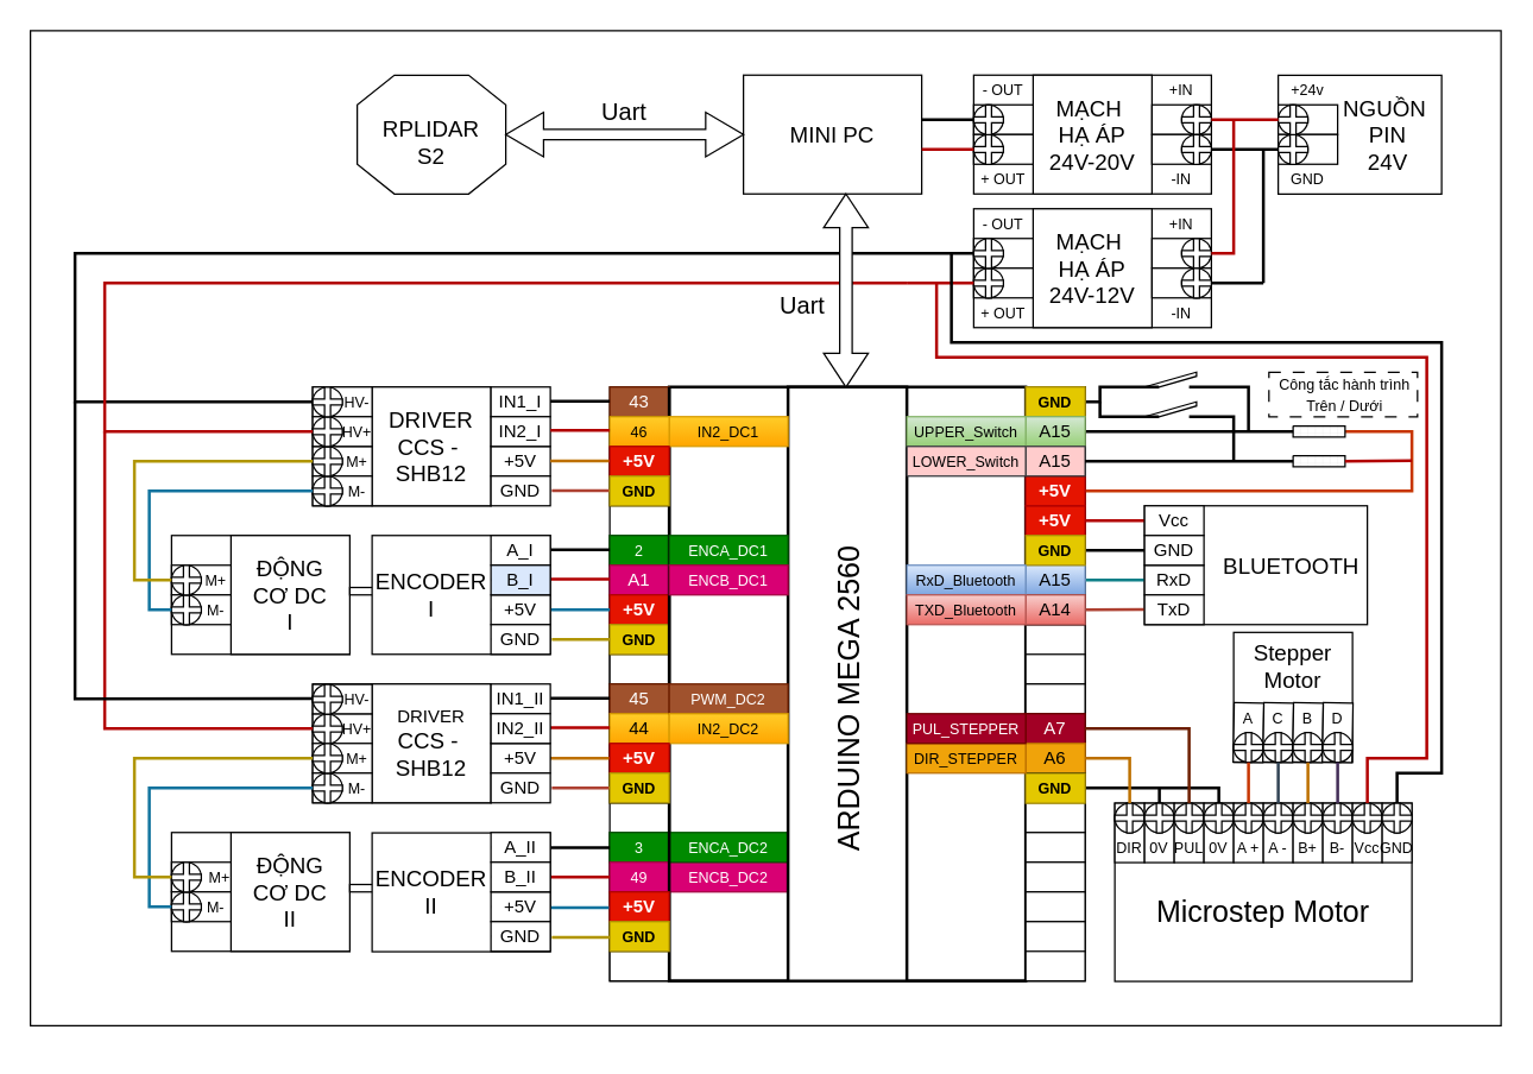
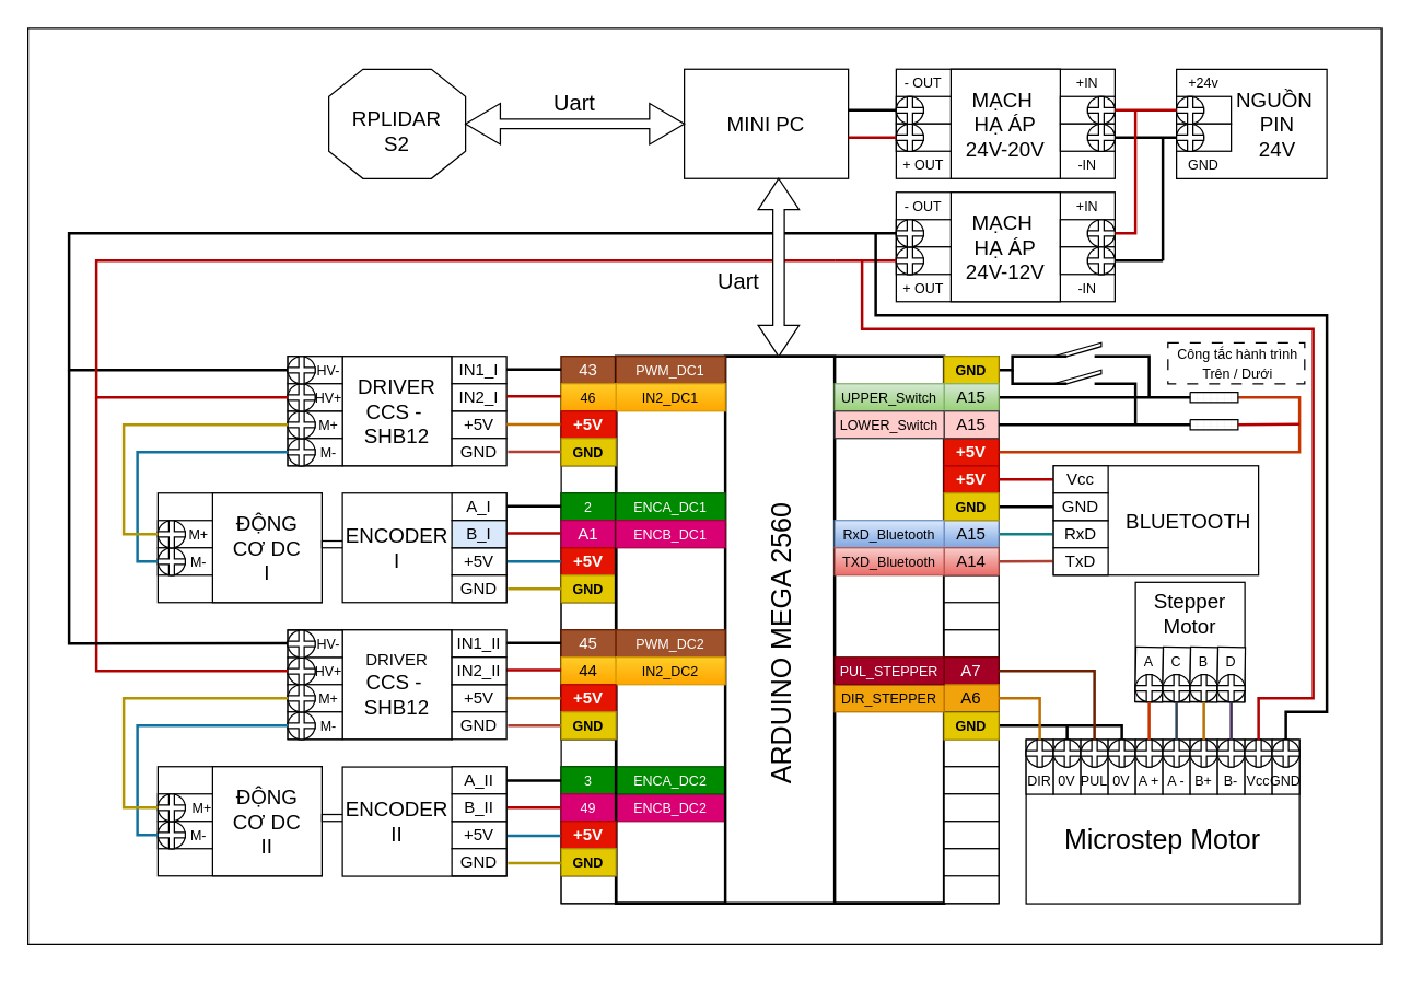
+ <mxCell id="75" value="&lt;span style=&quot;font-size: 10px;&quot;&gt;PWM_DC1&lt;/span&gt;" style="text;align=center;html=1;verticalAlign=middle;whiteSpace=wrap;rounded=0;fillColor=#a0522d;fontColor=#ffffff;strokeColor=#6D1F00;" parent="1" vertex="1"><mxGeometry x="450" y="260" width="80" height="20" as="geometry" /></mxCell>
